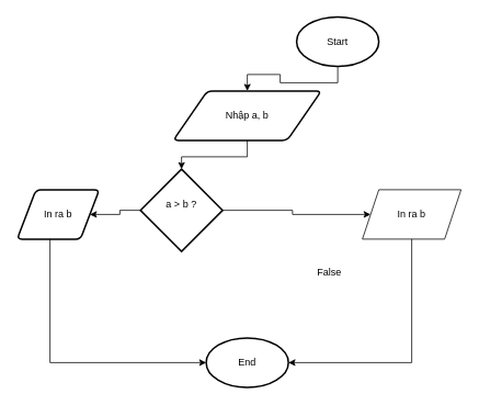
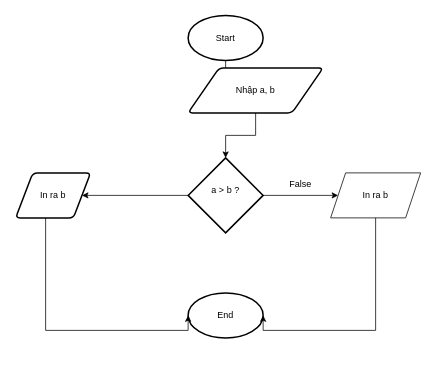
- <mxCell id="3" value="Start" style="strokeWidth=2;html=1;shape=mxgraph.flowchart.start_1;whiteSpace=wrap;" vertex="1" parent="1"><mxGeometry x="360" y="20" width="100" height="60" as="geometry" /></mxCell>
+ <mxCell id="3" value="Start" style="strokeWidth=2;html=1;shape=mxgraph.flowchart.start_1;whiteSpace=wrap;" vertex="1" parent="1"><mxGeometry x="250" y="20" width="100" height="60" as="geometry" /></mxCell>
- <mxCell id="5" value="Nhập a, b" style="shape=parallelogram;html=1;strokeWidth=2;perimeter=parallelogramPerimeter;whiteSpace=wrap;rounded=1;arcSize=12;size=0.23;" vertex="1" parent="1"><mxGeometry x="210" y="110" width="180" height="60" as="geometry" /></mxCell>
+ <mxCell id="5" value="Nhập a, b" style="shape=parallelogram;html=1;strokeWidth=2;perimeter=parallelogramPerimeter;whiteSpace=wrap;rounded=1;arcSize=12;size=0.23;" vertex="1" parent="1"><mxGeometry x="250" y="90" width="180" height="60" as="geometry" /></mxCell>
- <mxCell id="8" value="a &amp;gt; b ?&lt;div&gt;&lt;br&gt;&lt;/div&gt;" style="strokeWidth=2;html=1;shape=mxgraph.flowchart.decision;whiteSpace=wrap;" vertex="1" parent="1"><mxGeometry x="170" y="205" width="100" height="100" as="geometry" /></mxCell>
+ <mxCell id="8" value="a &amp;gt; b ?&lt;div&gt;&lt;br&gt;&lt;/div&gt;" style="strokeWidth=2;html=1;shape=mxgraph.flowchart.decision;whiteSpace=wrap;" vertex="1" parent="1"><mxGeometry x="250" y="210" width="100" height="100" as="geometry" /></mxCell>
- <mxCell id="11" value="False" style="text;html=1;align=center;verticalAlign=middle;whiteSpace=wrap;rounded=0;" vertex="1" parent="1"><mxGeometry x="370" y="315" width="60" height="30" as="geometry" /></mxCell>
+ <mxCell id="11" value="False" style="text;html=1;align=center;verticalAlign=middle;whiteSpace=wrap;rounded=0;" vertex="1" parent="1"><mxGeometry x="370" y="230" width="60" height="30" as="geometry" /></mxCell>
- <mxCell id="12" value="End" style="strokeWidth=2;html=1;shape=mxgraph.flowchart.start_1;whiteSpace=wrap;" vertex="1" parent="1"><mxGeometry x="250" y="410" width="100" height="60" as="geometry" /></mxCell>
+ <mxCell id="12" value="End" style="strokeWidth=2;html=1;shape=mxgraph.flowchart.start_1;whiteSpace=wrap;" vertex="1" parent="1"><mxGeometry x="250" y="390" width="100" height="60" as="geometry" /></mxCell>
